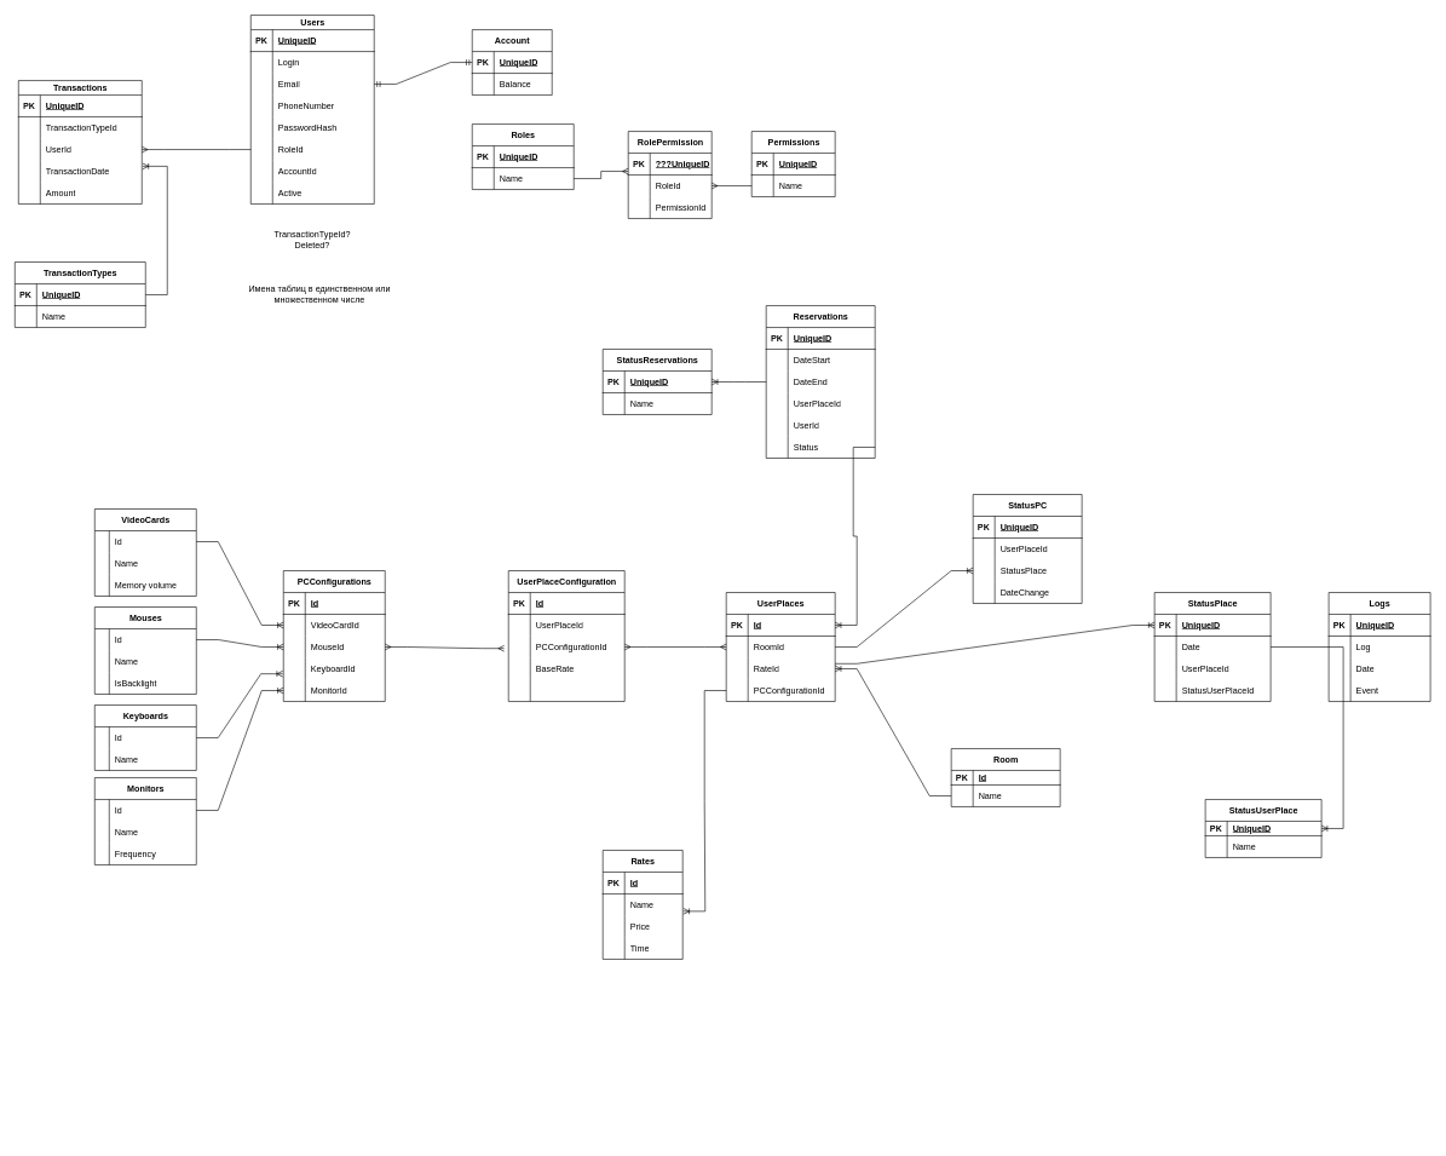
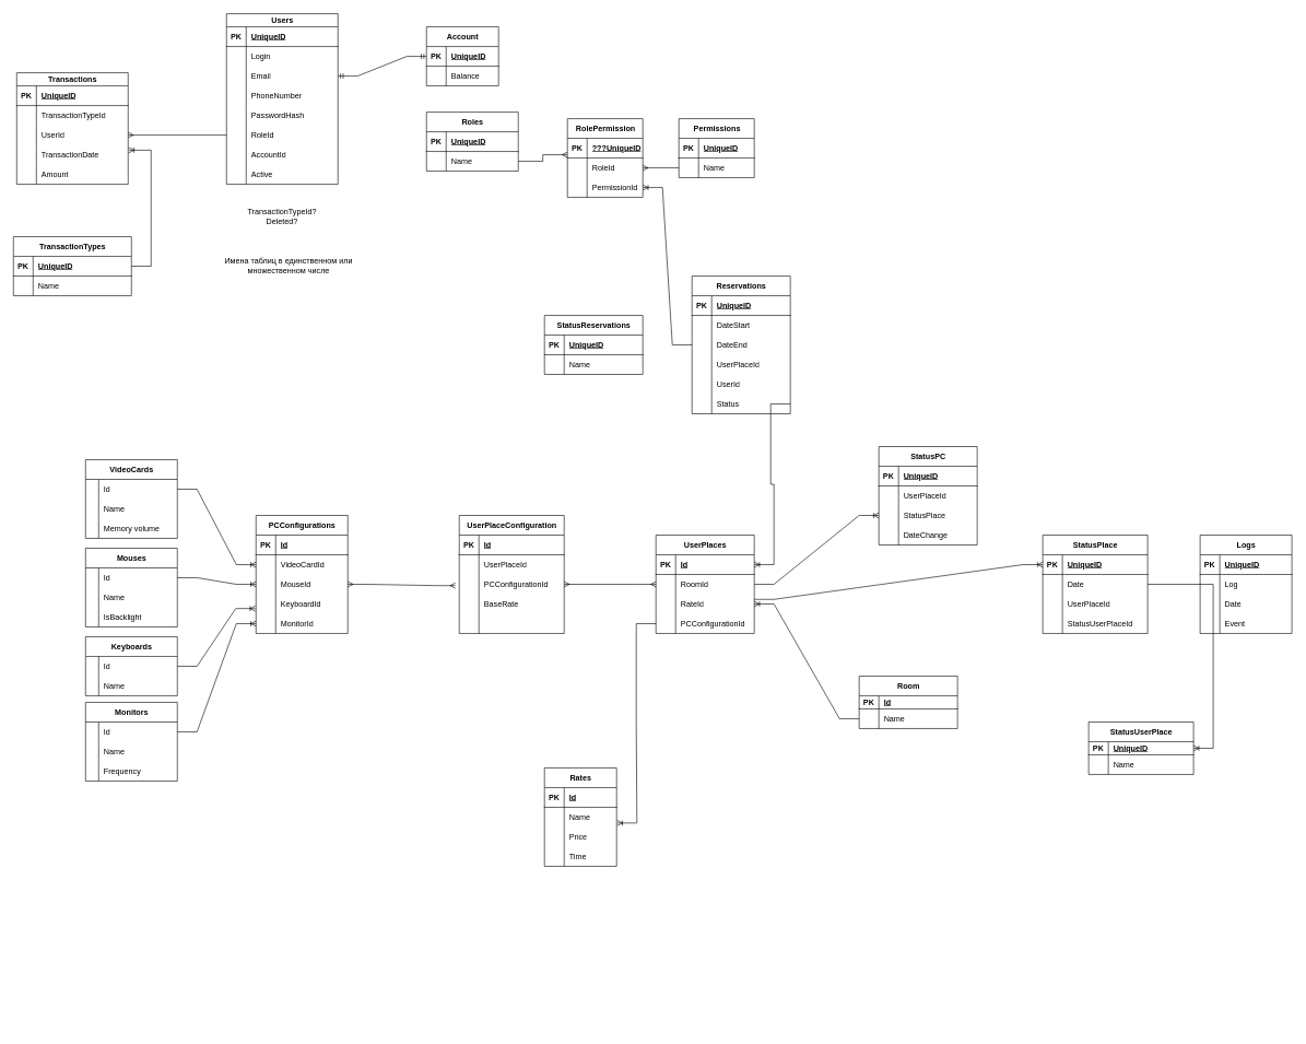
- <mxCell id="182" value="" style="edgeStyle=entityRelationEdgeStyle;fontSize=12;html=1;endArrow=ERoneToMany;rounded=0;" parent="1" source="130" target="162" edge="1"><mxGeometry width="100" height="100" relative="1" as="geometry"><mxPoint x="1950" y="754.5" as="sourcePoint" /><mxPoint x="2070" y="754.5" as="targetPoint" /></mxGeometry></mxCell>
+ <mxCell id="182" value="" style="edgeStyle=entityRelationEdgeStyle;fontSize=12;html=1;endArrow=ERoneToMany;rounded=0;" parent="1" source="130" target="272" edge="1"><mxGeometry width="100" height="100" relative="1" as="geometry"><mxPoint x="1950" y="754.5" as="sourcePoint" /><mxPoint x="2070" y="754.5" as="targetPoint" /></mxGeometry></mxCell>
